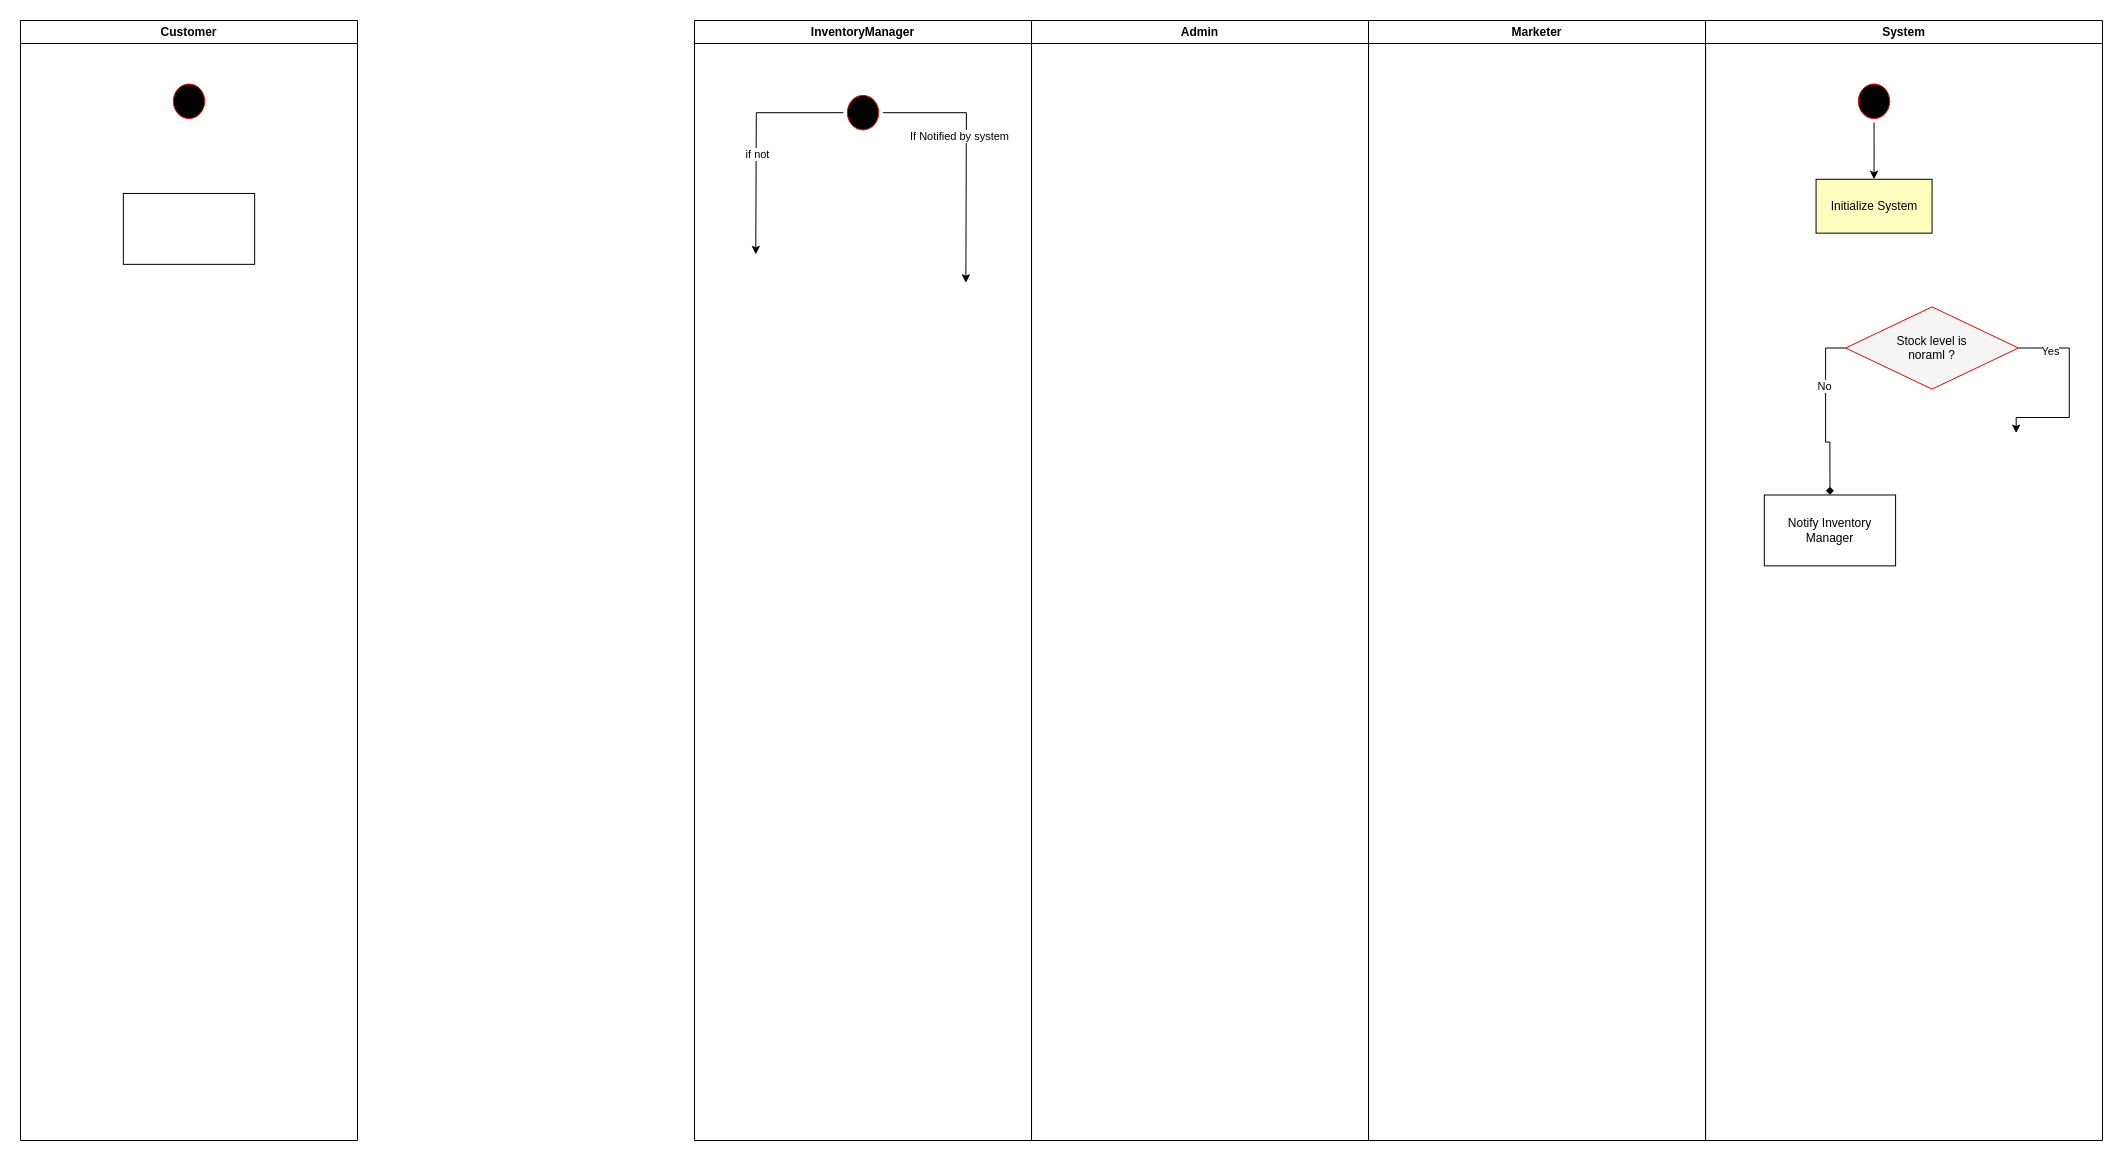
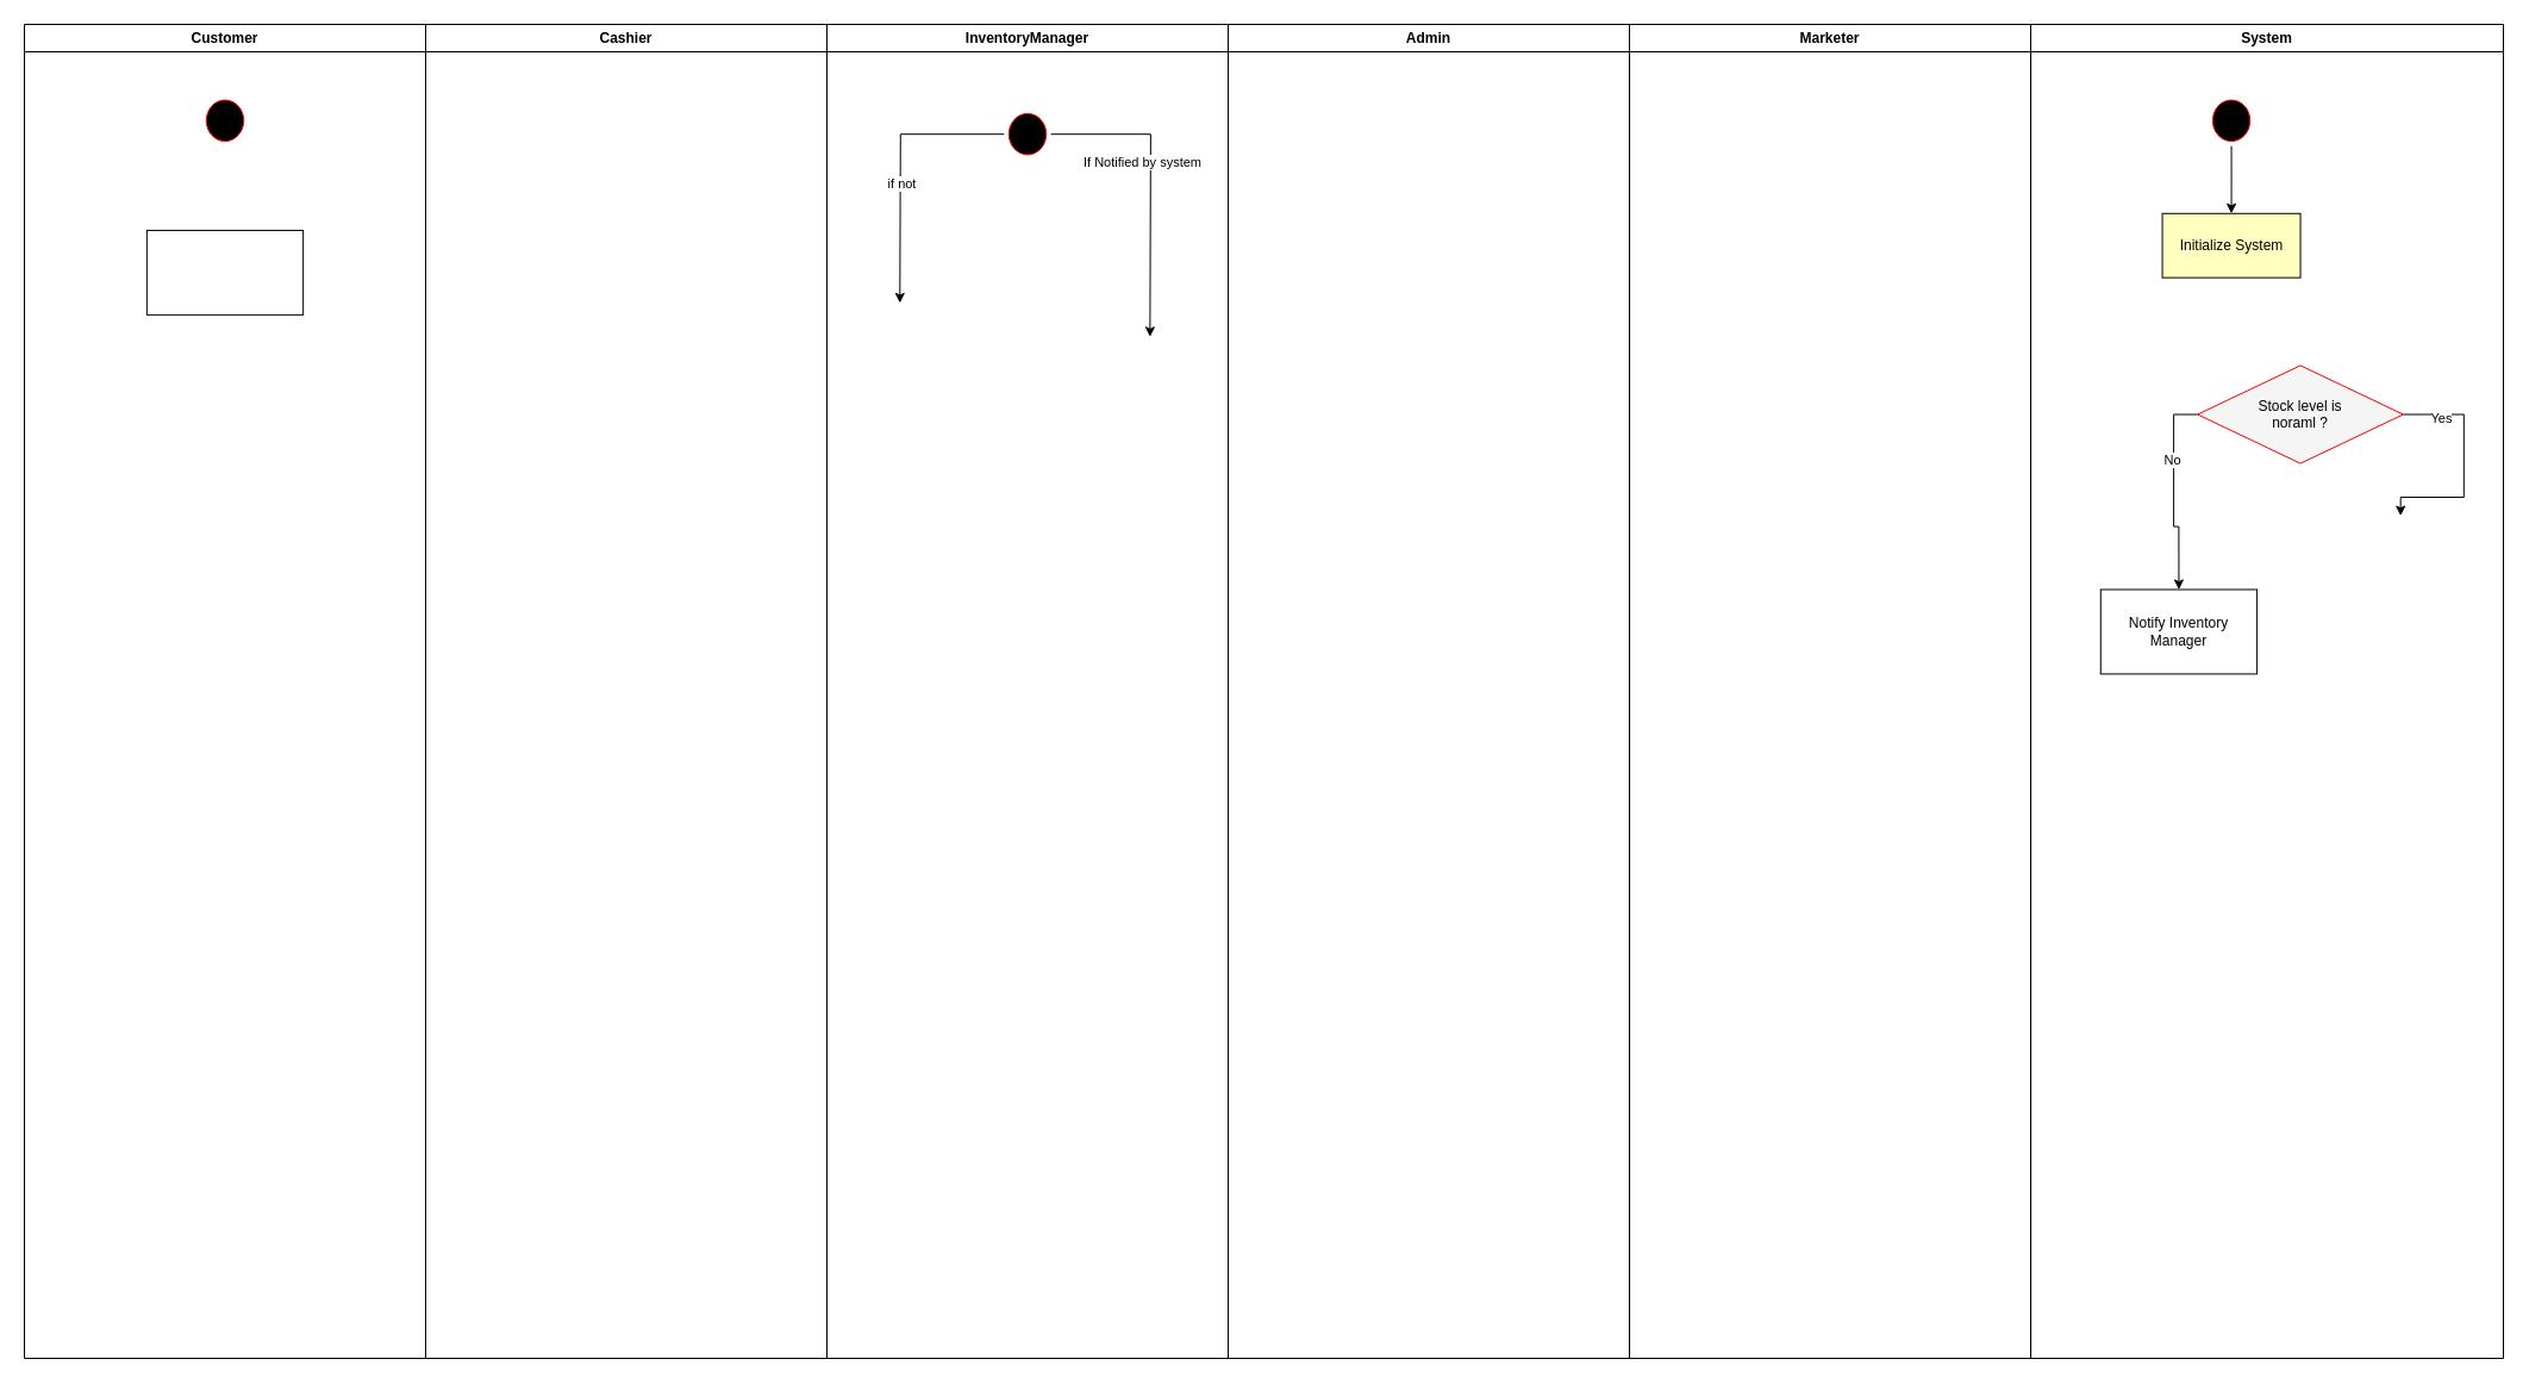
- <mxCell id="22" style="edgeStyle=orthogonalEdgeStyle;rounded=0;orthogonalLoop=1;jettySize=auto;html=1;entryX=0.5;entryY=0;entryDx=0;entryDy=0;exitX=0;exitY=0.5;exitDx=0;exitDy=0;endArrow=diamond;" edge="1" parent="16" source="24" target="25"><mxGeometry relative="1" as="geometry"><mxPoint x="48.0" y="384.246" as="targetPoint" /></mxGeometry></mxCell>
+ <mxCell id="22" style="edgeStyle=orthogonalEdgeStyle;rounded=0;orthogonalLoop=1;jettySize=auto;html=1;entryX=0.5;entryY=0;entryDx=0;entryDy=0;exitX=0;exitY=0.5;exitDx=0;exitDy=0;" edge="1" parent="16" source="24" target="25"><mxGeometry relative="1" as="geometry"><mxPoint x="48.0" y="384.246" as="targetPoint" /></mxGeometry></mxCell>
+ <mxCell id="7" value="Cashier" style="swimlane;whiteSpace=wrap;startSize=23;" parent="3" vertex="1"><mxGeometry x="337.008" width="337.008" height="1120" as="geometry" /></mxCell>
